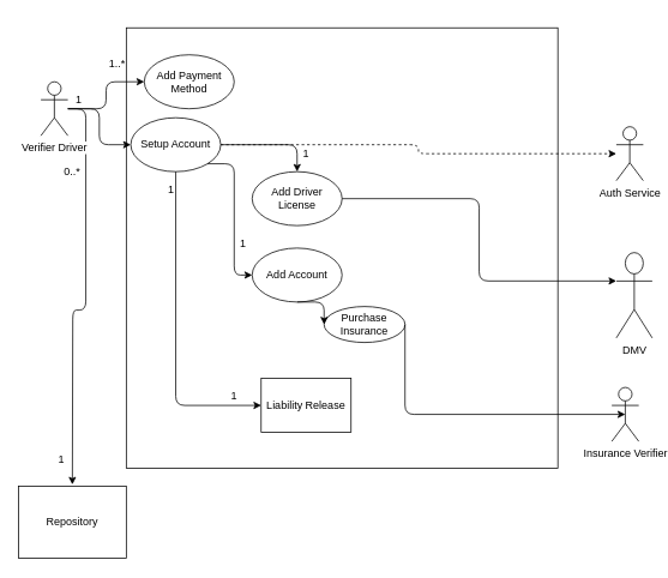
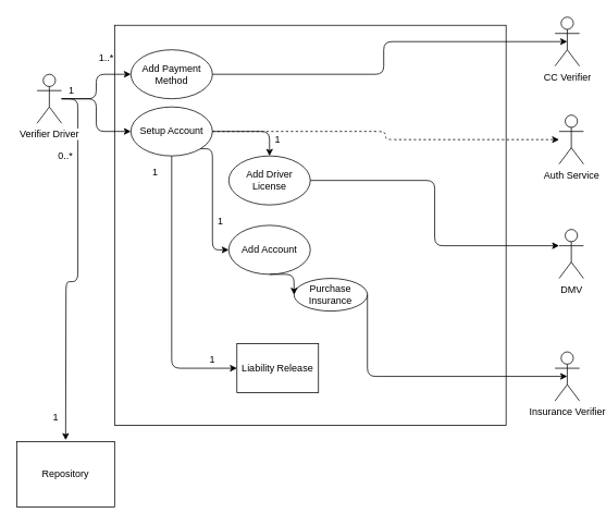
+ <mxCell id="6" value="CC Verifier&lt;br&gt;" style="shape=umlActor;verticalLabelPosition=bottom;labelBackgroundColor=#ffffff;verticalAlign=top;html=1;outlineConnect=0;" vertex="1" parent="1"><mxGeometry x="680" y="20" width="30" height="60" as="geometry" /></mxCell>
+ <mxCell id="8" style="edgeStyle=orthogonalEdgeStyle;rounded=1;orthogonalLoop=1;jettySize=auto;html=1;entryX=0.5;entryY=0.5;entryDx=0;entryDy=0;entryPerimeter=0;" edge="1" parent="1" source="9" target="6"><mxGeometry relative="1" as="geometry" /></mxCell>
- <mxCell id="15" value="Setup Account" style="ellipse;whiteSpace=wrap;html=1;fillColor=none;" vertex="1" parent="1"><mxGeometry x="145" y="130" width="100" height="60" as="geometry" /></mxCell>
+ <mxCell id="15" value="Setup Account" style="ellipse;whiteSpace=wrap;html=1;fillColor=none;" vertex="1" parent="1"><mxGeometry x="160" y="130" width="100" height="60" as="geometry" /></mxCell>
- <mxCell id="21" value="DMV" style="shape=umlActor;verticalLabelPosition=bottom;labelBackgroundColor=#ffffff;verticalAlign=top;html=1;outlineConnect=0;fillColor=none;" vertex="1" parent="1"><mxGeometry x="685" y="280" width="40" height="95" as="geometry" /></mxCell>
+ <mxCell id="21" value="DMV" style="shape=umlActor;verticalLabelPosition=bottom;labelBackgroundColor=#ffffff;verticalAlign=top;html=1;outlineConnect=0;fillColor=none;" vertex="1" parent="1"><mxGeometry x="685" y="280" width="30" height="60" as="geometry" /></mxCell>
